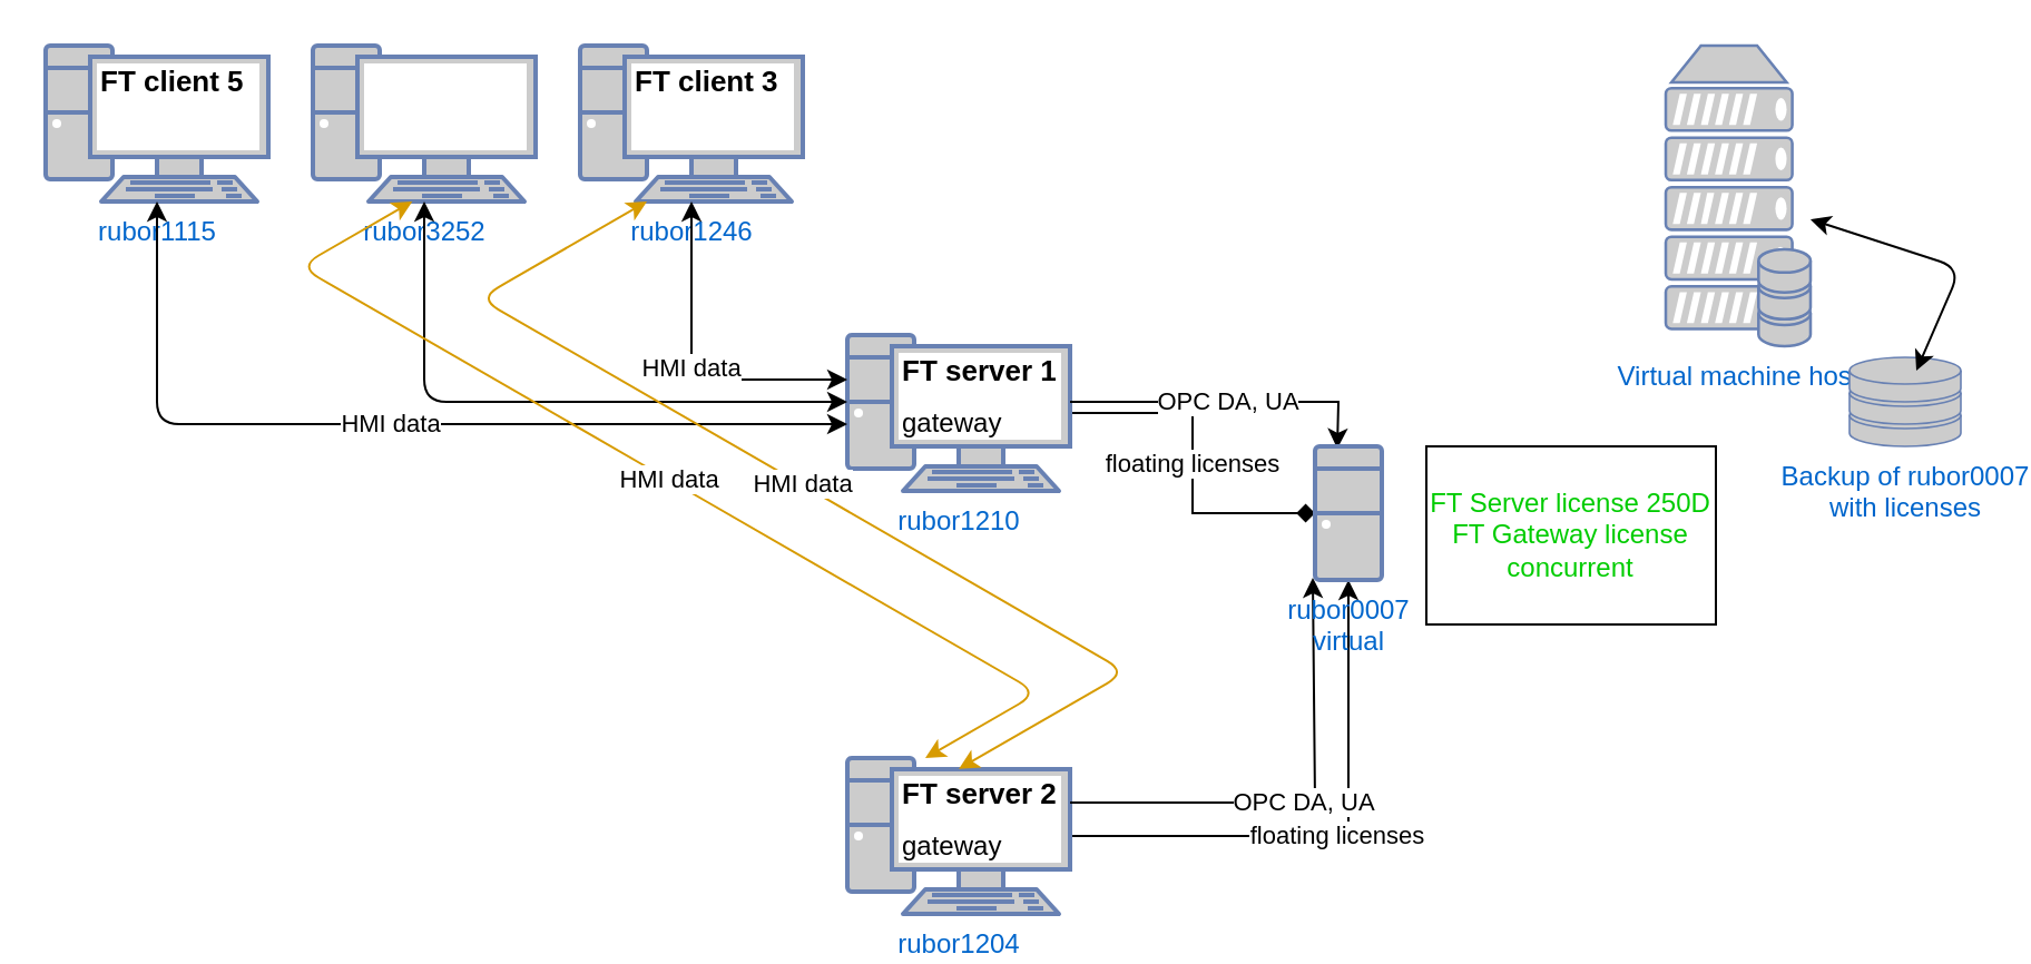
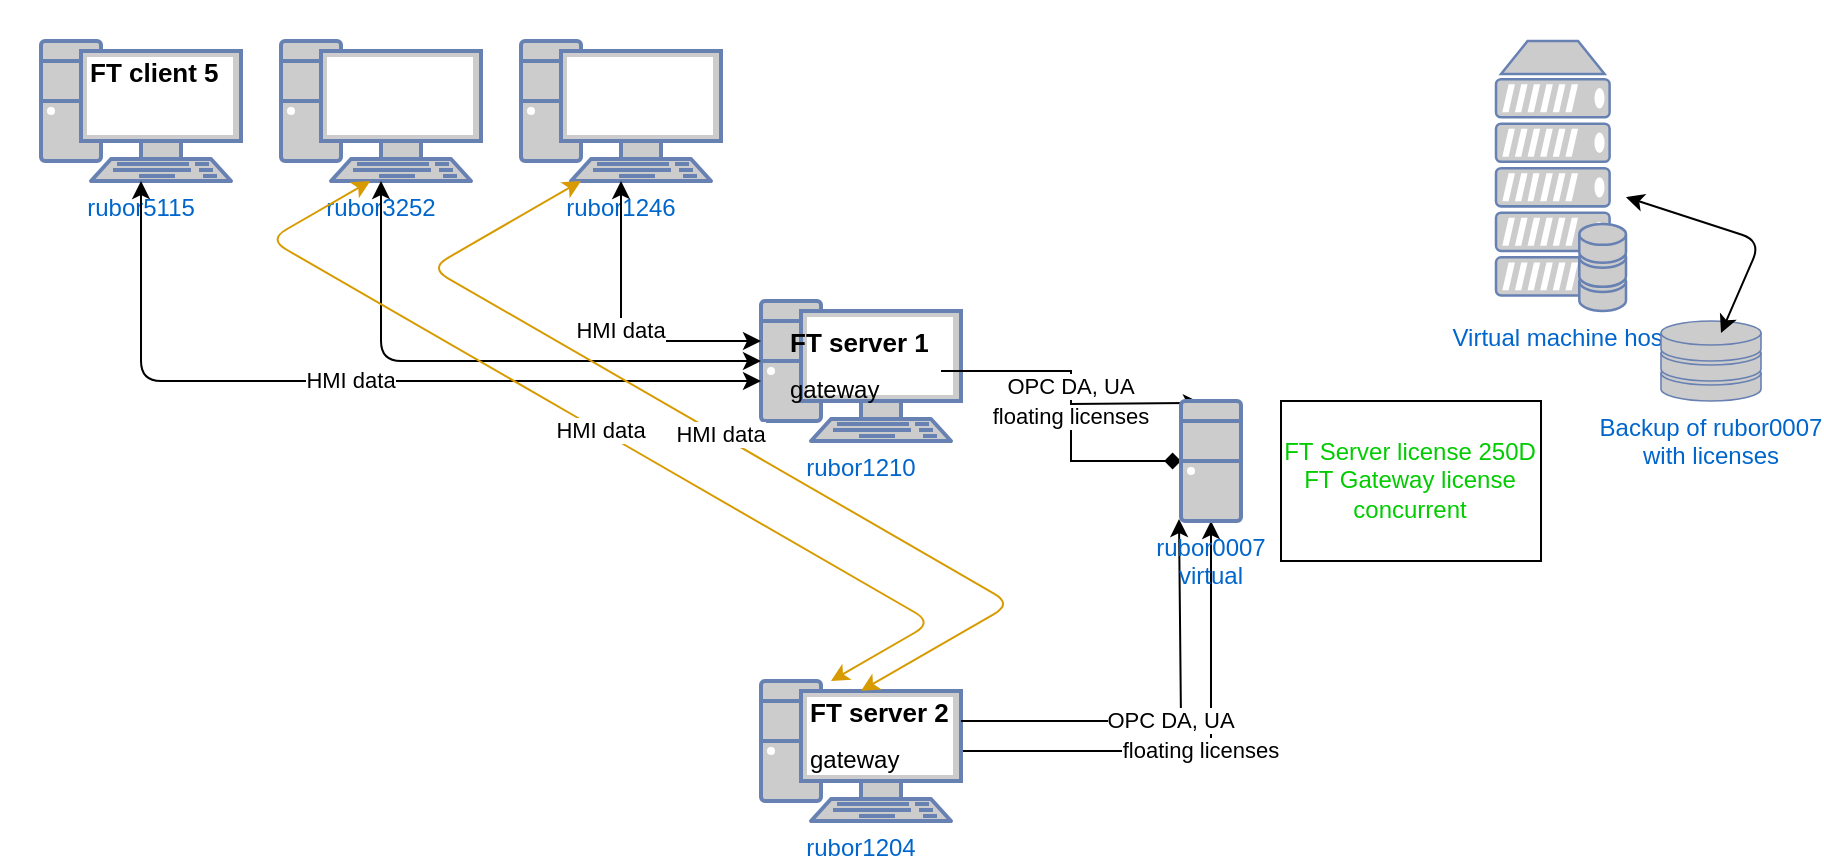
- <mxCell id="11" value="&lt;h1 style=&quot;font-size: 13px&quot;&gt;FT client 3&lt;/h1&gt;" style="text;html=1;strokeColor=none;fillColor=none;spacing=5;spacingTop=-20;whiteSpace=wrap;overflow=hidden;rounded=0;" vertex="1" parent="1"><mxGeometry x="280" y="30" width="80" height="30" as="geometry" /></mxCell>
- <mxCell id="3" value="rubor1115&lt;br&gt;" style="fontColor=#0066CC;verticalAlign=top;verticalLabelPosition=bottom;labelPosition=center;align=center;html=1;fillColor=#CCCCCC;strokeColor=#6881B3;gradientColor=none;gradientDirection=north;strokeWidth=2;shape=mxgraph.networks.pc;rounded=0;shadow=0;comic=0;" parent="1" vertex="1"><mxGeometry x="20" y="20" width="100" height="70" as="geometry" /></mxCell>
+ <mxCell id="3" value="rubor5115&lt;br&gt;" style="fontColor=#0066CC;verticalAlign=top;verticalLabelPosition=bottom;labelPosition=center;align=center;html=1;fillColor=#CCCCCC;strokeColor=#6881B3;gradientColor=none;gradientDirection=north;strokeWidth=2;shape=mxgraph.networks.pc;rounded=0;shadow=0;comic=0;" parent="1" vertex="1"><mxGeometry x="20" y="20" width="100" height="70" as="geometry" /></mxCell>
- <mxCell id="14" value="&lt;h1 style=&quot;font-size: 13px&quot;&gt;FT server 1&lt;/h1&gt;&lt;div&gt;gateway&lt;/div&gt;" style="text;html=1;strokeColor=none;fillColor=none;spacing=5;spacingTop=-20;whiteSpace=wrap;overflow=hidden;rounded=0;" vertex="1" parent="1"><mxGeometry x="400" y="160" width="80" height="40" as="geometry" /></mxCell>
+ <mxCell id="14" value="&lt;h1 style=&quot;font-size: 13px&quot;&gt;FT server 1&lt;/h1&gt;&lt;div&gt;gateway&lt;/div&gt;" style="text;html=1;strokeColor=none;fillColor=none;spacing=5;spacingTop=-20;whiteSpace=wrap;overflow=hidden;rounded=0;" vertex="1" parent="1"><mxGeometry x="390" y="165" width="80" height="40" as="geometry" /></mxCell>
